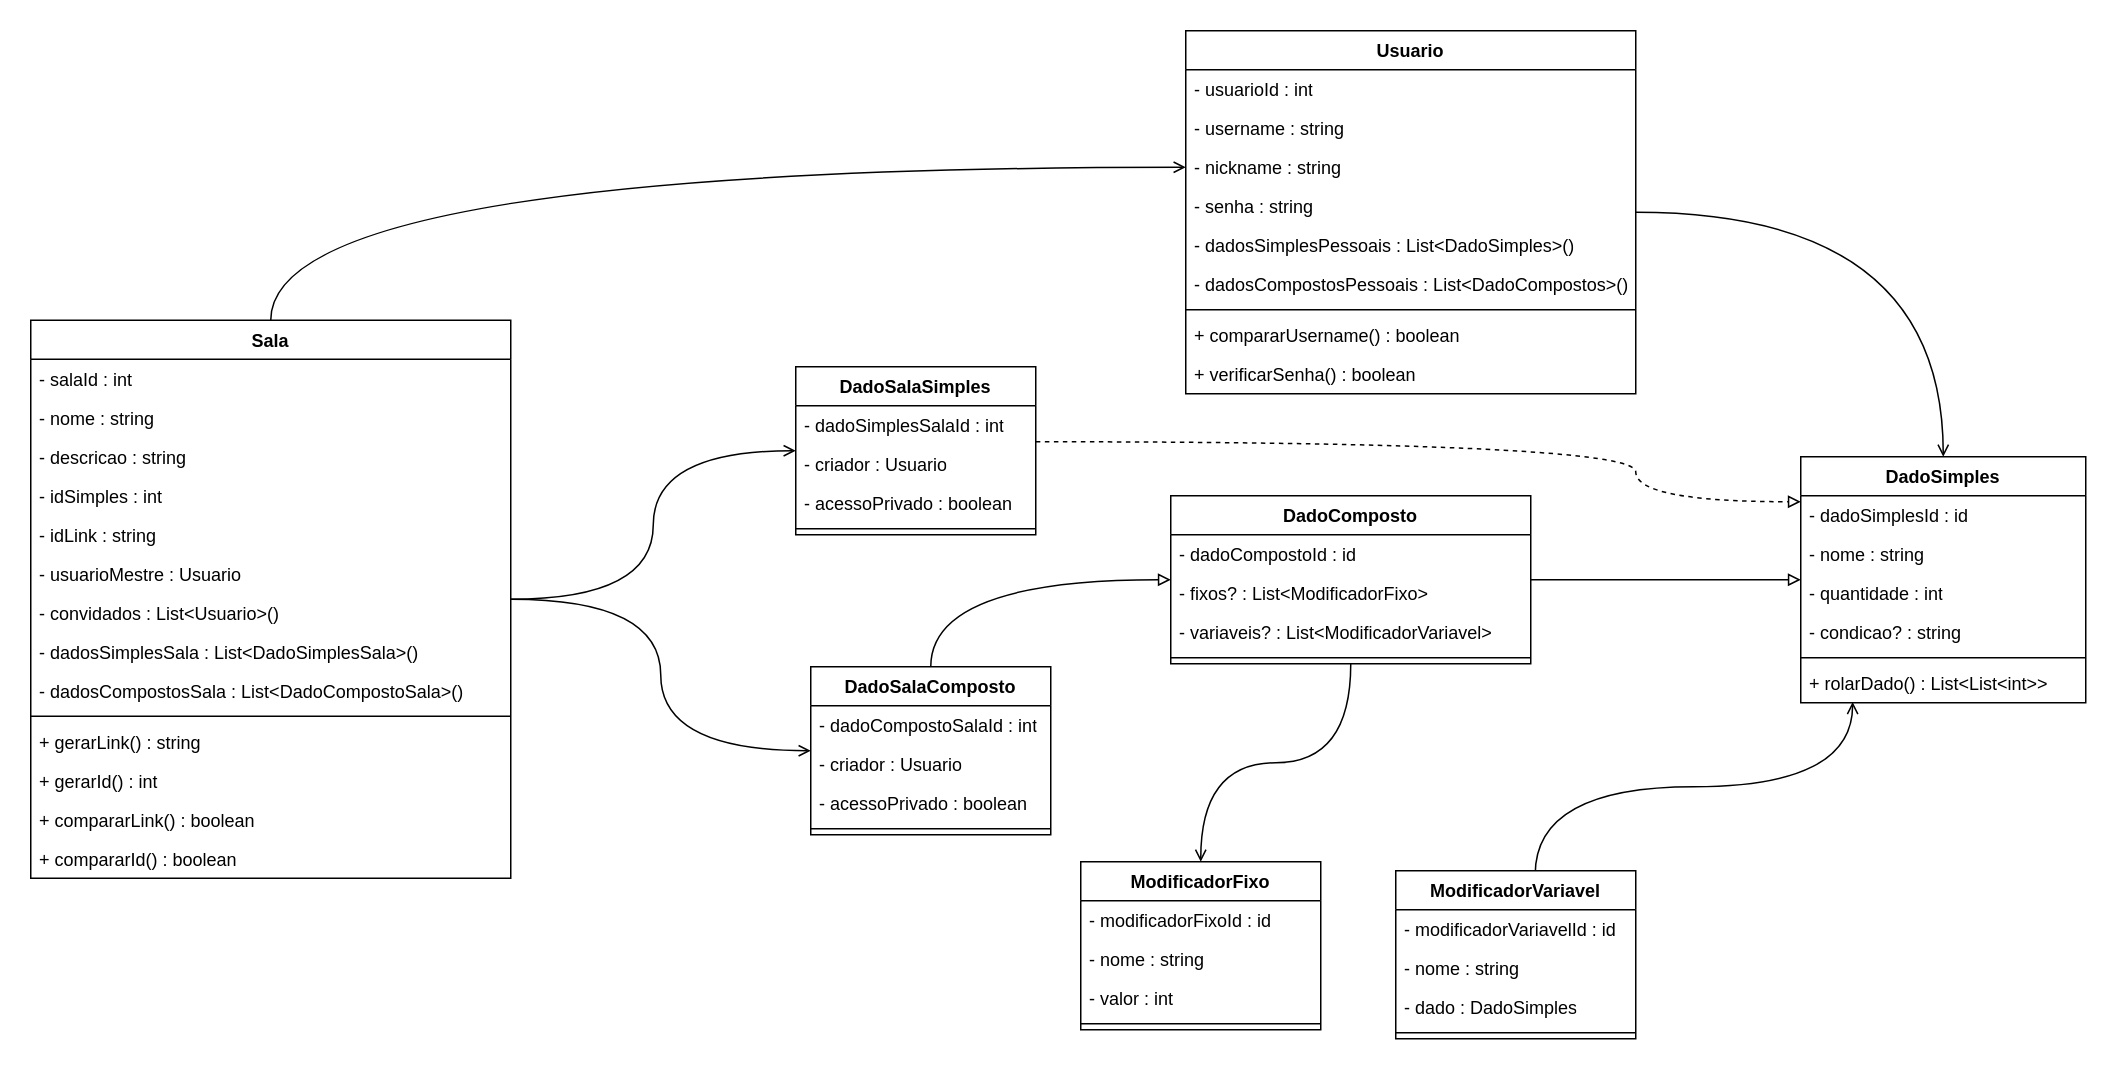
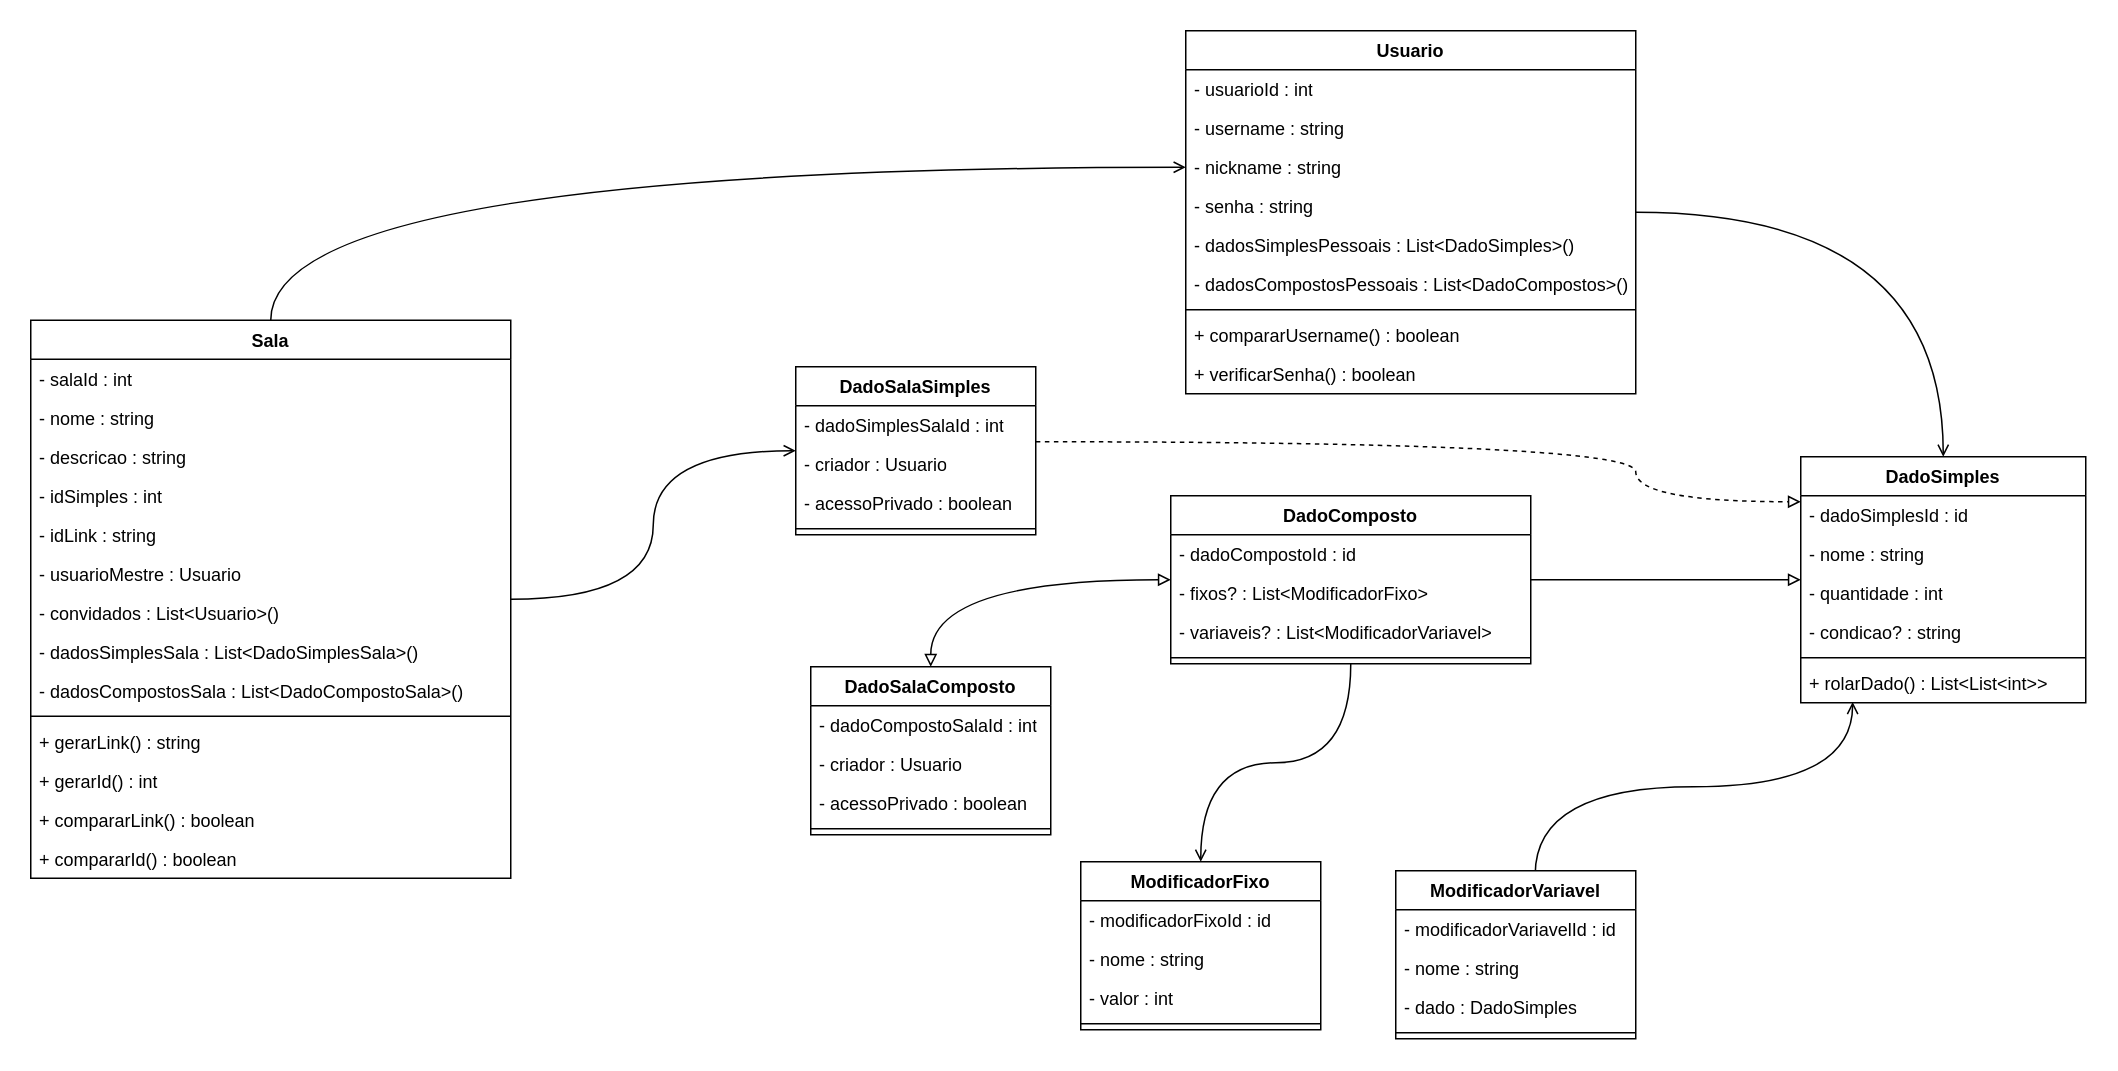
- <mxCell id="51" style="edgeStyle=orthogonalEdgeStyle;curved=1;rounded=0;orthogonalLoop=1;jettySize=auto;html=1;startArrow=block;startFill=0;endArrow=none;endFill=0;" parent="1" source="52" target="63" edge="1"><mxGeometry relative="1" as="geometry" /></mxCell>
+ <mxCell id="51" style="edgeStyle=orthogonalEdgeStyle;curved=1;rounded=0;orthogonalLoop=1;jettySize=auto;html=1;startArrow=block;startFill=0;endArrow=block;endFill=0;" parent="1" source="52" target="63" edge="1"><mxGeometry relative="1" as="geometry" /></mxCell>
- <mxCell id="15" style="edgeStyle=orthogonalEdgeStyle;curved=1;rounded=0;orthogonalLoop=1;jettySize=auto;html=1;endArrow=open;endFill=0;" parent="1" source="16" target="63" edge="1"><mxGeometry relative="1" as="geometry" /></mxCell>
